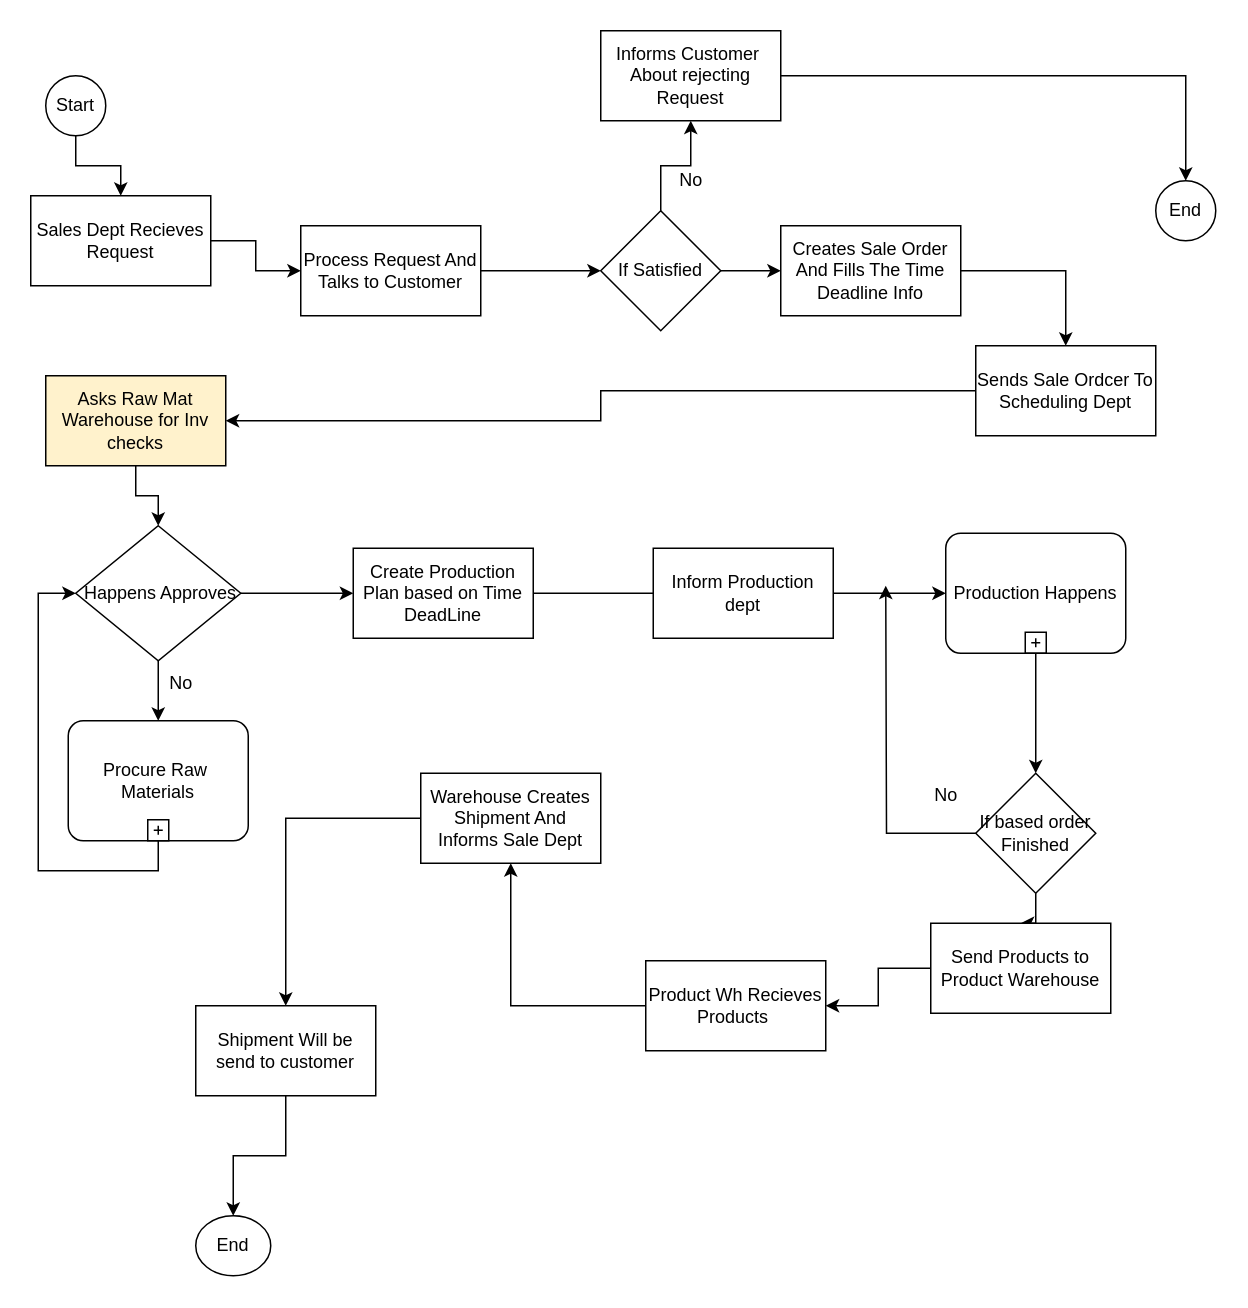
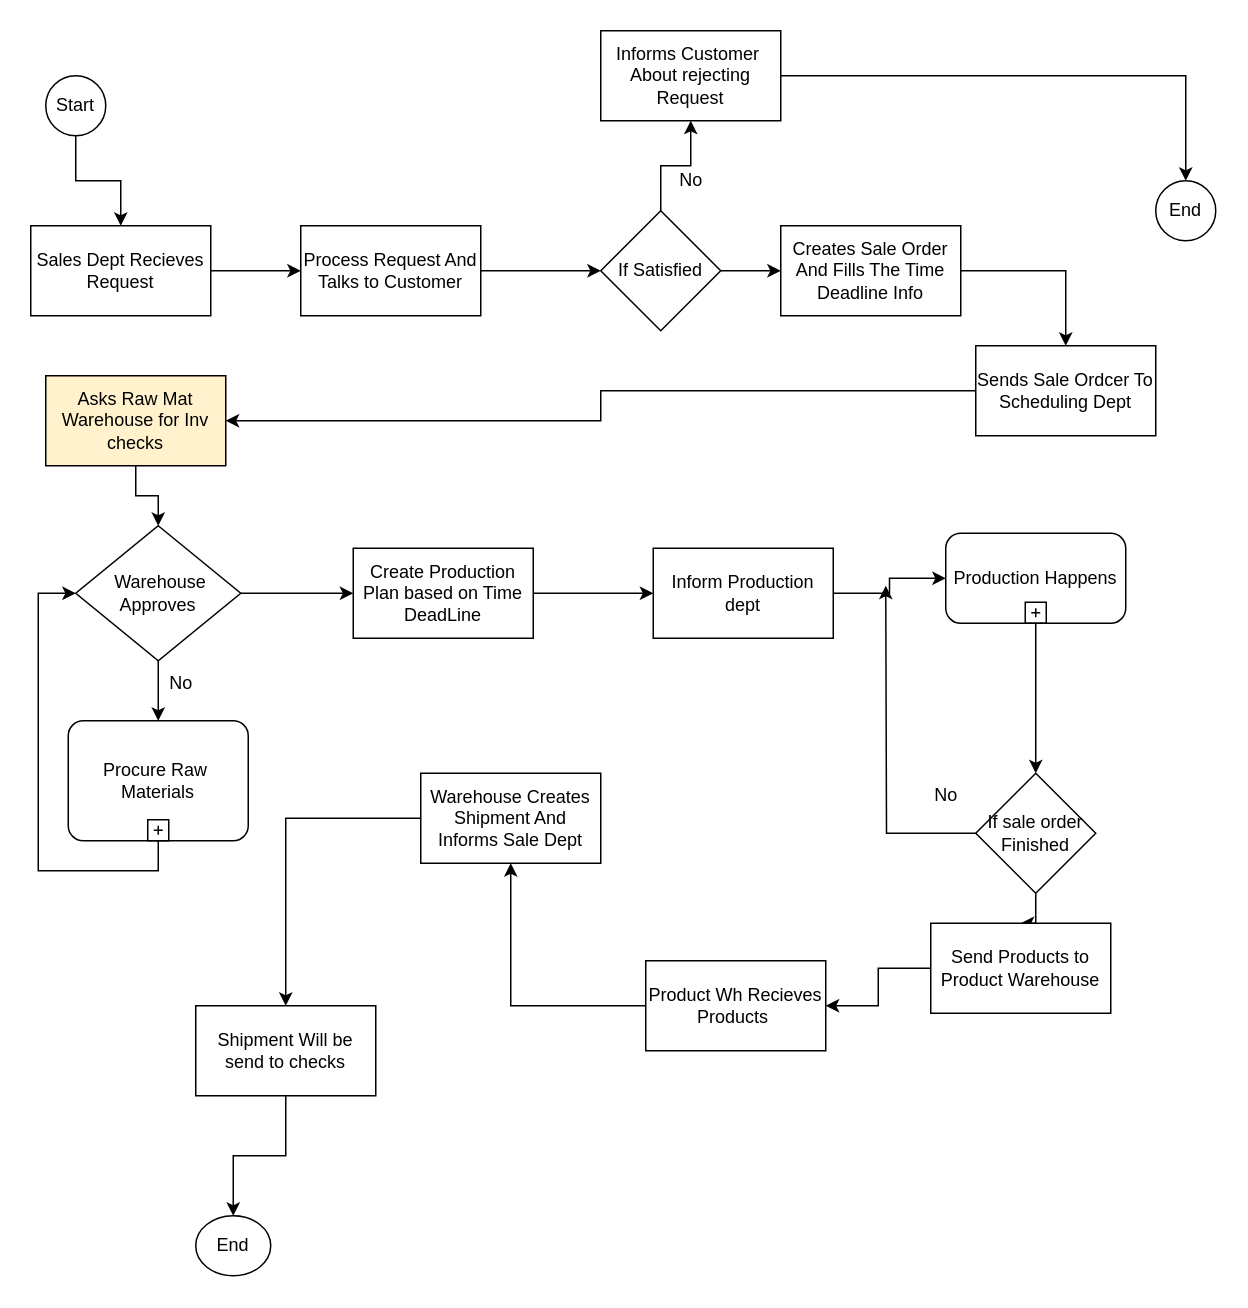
- <mxCell id="6" value="Sales Dept Recieves Request" style="whiteSpace=wrap;html=1;" vertex="1" parent="1"><mxGeometry x="20" y="130" width="120" height="60" as="geometry" /></mxCell>
+ <mxCell id="6" value="Sales Dept Recieves Request" style="whiteSpace=wrap;html=1;" vertex="1" parent="1"><mxGeometry x="20" y="150" width="120" height="60" as="geometry" /></mxCell>
- <mxCell id="23" value="&amp;nbsp;Happens Approves" style="rhombus;whiteSpace=wrap;html=1;" vertex="1" parent="1"><mxGeometry x="50" y="350" width="110" height="90" as="geometry" /></mxCell>
+ <mxCell id="23" value="&amp;nbsp;Warehouse Approves" style="rhombus;whiteSpace=wrap;html=1;" vertex="1" parent="1"><mxGeometry x="50" y="350" width="110" height="90" as="geometry" /></mxCell>
- <mxCell id="27" value="" style="edgeStyle=orthogonalEdgeStyle;rounded=0;orthogonalLoop=1;jettySize=auto;html=1;endArrow=none;" edge="1" parent="1" source="28" target="30"><mxGeometry relative="1" as="geometry" /></mxCell>
+ <mxCell id="27" value="" style="edgeStyle=orthogonalEdgeStyle;rounded=0;orthogonalLoop=1;jettySize=auto;html=1;" edge="1" parent="1" source="28" target="30"><mxGeometry relative="1" as="geometry" /></mxCell>
- <mxCell id="32" value="Production Happens" style="points=[[0.25,0,0],[0.5,0,0],[0.75,0,0],[1,0.25,0],[1,0.5,0],[1,0.75,0],[0.75,1,0],[0.5,1,0],[0.25,1,0],[0,0.75,0],[0,0.5,0],[0,0.25,0]];shape=mxgraph.bpmn.task;whiteSpace=wrap;rectStyle=rounded;size=10;taskMarker=abstract;isLoopSub=1;" vertex="1" parent="1"><mxGeometry x="630" y="355" width="120" height="80" as="geometry" /></mxCell>
+ <mxCell id="32" value="Production Happens" style="points=[[0.25,0,0],[0.5,0,0],[0.75,0,0],[1,0.25,0],[1,0.5,0],[1,0.75,0],[0.75,1,0],[0.5,1,0],[0.25,1,0],[0,0.75,0],[0,0.5,0],[0,0.25,0]];shape=mxgraph.bpmn.task;whiteSpace=wrap;rectStyle=rounded;size=10;taskMarker=abstract;isLoopSub=1;" vertex="1" parent="1"><mxGeometry x="630" y="355" width="120" height="60" as="geometry" /></mxCell>
- <mxCell id="35" value="If based order Finished" style="rhombus;whiteSpace=wrap;html=1;" vertex="1" parent="1"><mxGeometry x="650" y="515" width="80" height="80" as="geometry" /></mxCell>
+ <mxCell id="35" value="If sale order Finished" style="rhombus;whiteSpace=wrap;html=1;" vertex="1" parent="1"><mxGeometry x="650" y="515" width="80" height="80" as="geometry" /></mxCell>
- <mxCell id="44" value="Shipment Will be send to customer" style="whiteSpace=wrap;html=1;" vertex="1" parent="1"><mxGeometry x="130" y="670" width="120" height="60" as="geometry" /></mxCell>
+ <mxCell id="44" value="Shipment Will be send to checks" style="whiteSpace=wrap;html=1;" vertex="1" parent="1"><mxGeometry x="130" y="670" width="120" height="60" as="geometry" /></mxCell>
